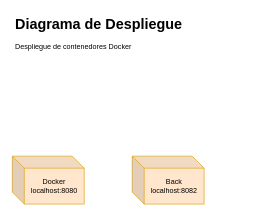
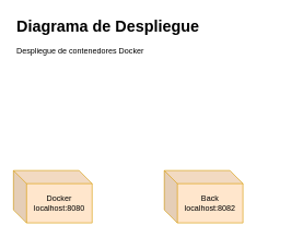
- <mxCell id="3" value="Back&lt;br&gt;localhost:8082" style="shape=cube;whiteSpace=wrap;html=1;boundedLbl=1;backgroundOutline=1;darkOpacity=0.05;darkOpacity2=0.1;fillColor=#ffe6cc;strokeColor=#d79b00;" vertex="1" parent="1"><mxGeometry x="220" y="260" width="120" height="80" as="geometry" /></mxCell>
+ <mxCell id="3" value="Back&lt;br&gt;localhost:8082" style="shape=cube;whiteSpace=wrap;html=1;boundedLbl=1;backgroundOutline=1;darkOpacity=0.05;darkOpacity2=0.1;fillColor=#ffe6cc;strokeColor=#d79b00;" vertex="1" parent="1"><mxGeometry x="250" y="260" width="120" height="80" as="geometry" /></mxCell>
